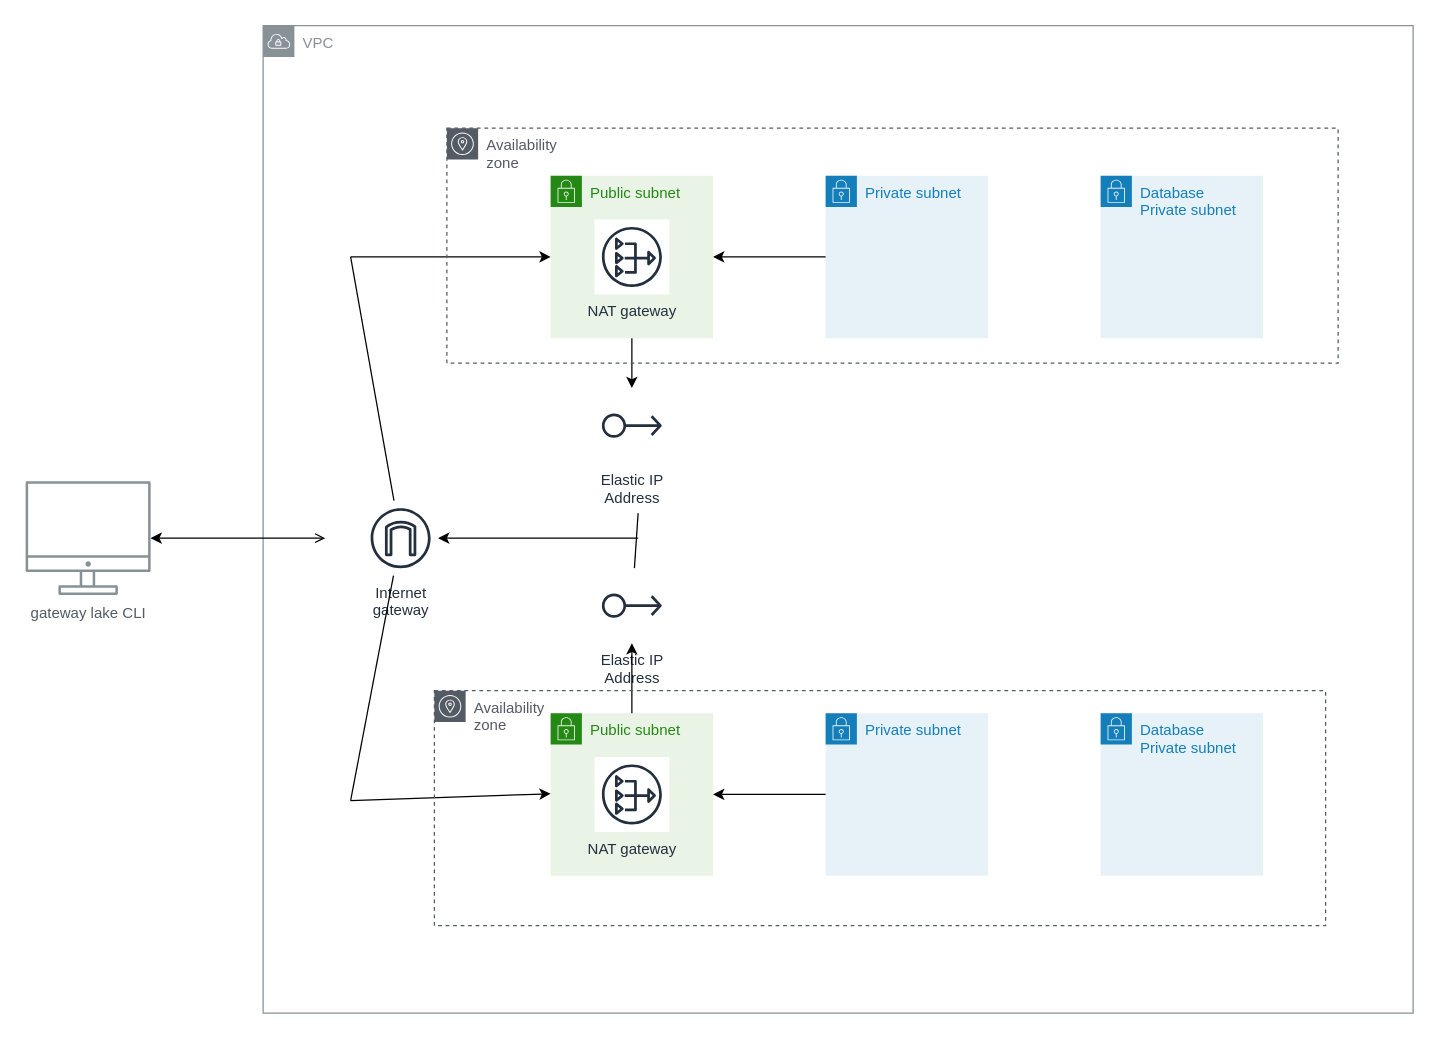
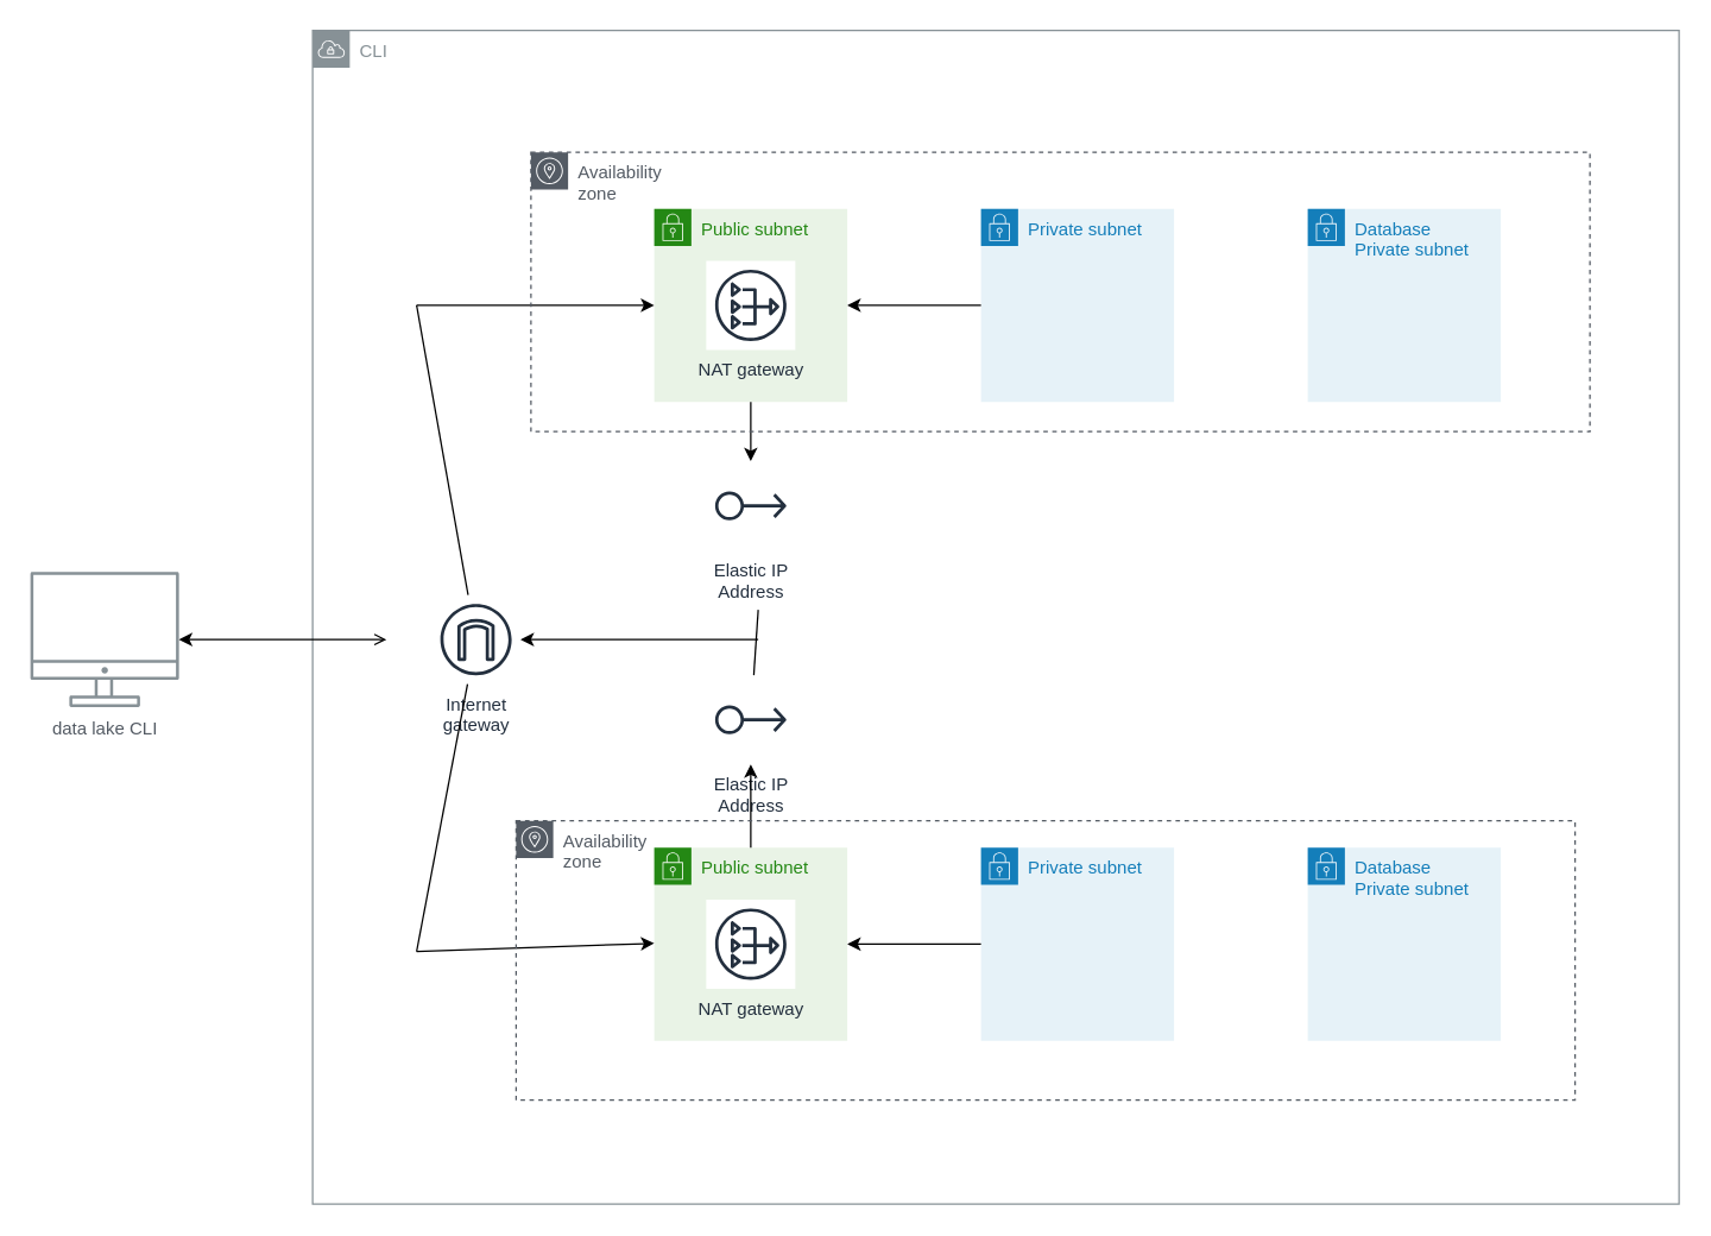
- <mxCell id="26" value="VPC" style="sketch=0;outlineConnect=0;gradientColor=none;html=1;whiteSpace=wrap;fontSize=12;fontStyle=0;shape=mxgraph.aws4.group;grIcon=mxgraph.aws4.group_vpc;strokeColor=#879196;fillColor=none;verticalAlign=top;align=left;spacingLeft=30;fontColor=#879196;dashed=0;" vertex="1" parent="1"><mxGeometry x="210" y="20" width="920" height="790" as="geometry" /></mxCell>
+ <mxCell id="26" value="CLI" style="sketch=0;outlineConnect=0;gradientColor=none;html=1;whiteSpace=wrap;fontSize=12;fontStyle=0;shape=mxgraph.aws4.group;grIcon=mxgraph.aws4.group_vpc;strokeColor=#879196;fillColor=none;verticalAlign=top;align=left;spacingLeft=30;fontColor=#879196;dashed=0;" vertex="1" parent="1"><mxGeometry x="210" y="20" width="920" height="790" as="geometry" /></mxCell>
- <mxCell id="2" value="gateway lake CLI" style="outlineConnect=0;gradientColor=none;fontColor=#545B64;strokeColor=none;fillColor=#879196;dashed=0;verticalLabelPosition=bottom;verticalAlign=top;align=center;html=1;fontSize=12;fontStyle=0;aspect=fixed;shape=mxgraph.aws4.illustration_desktop;pointerEvents=1;labelBackgroundColor=#ffffff;" parent="1" vertex="1"><mxGeometry x="20" y="384.5" width="100" height="91" as="geometry" /></mxCell>
+ <mxCell id="2" value="data lake CLI" style="outlineConnect=0;gradientColor=none;fontColor=#545B64;strokeColor=none;fillColor=#879196;dashed=0;verticalLabelPosition=bottom;verticalAlign=top;align=center;html=1;fontSize=12;fontStyle=0;aspect=fixed;shape=mxgraph.aws4.illustration_desktop;pointerEvents=1;labelBackgroundColor=#ffffff;" parent="1" vertex="1"><mxGeometry x="20" y="384.5" width="100" height="91" as="geometry" /></mxCell>
